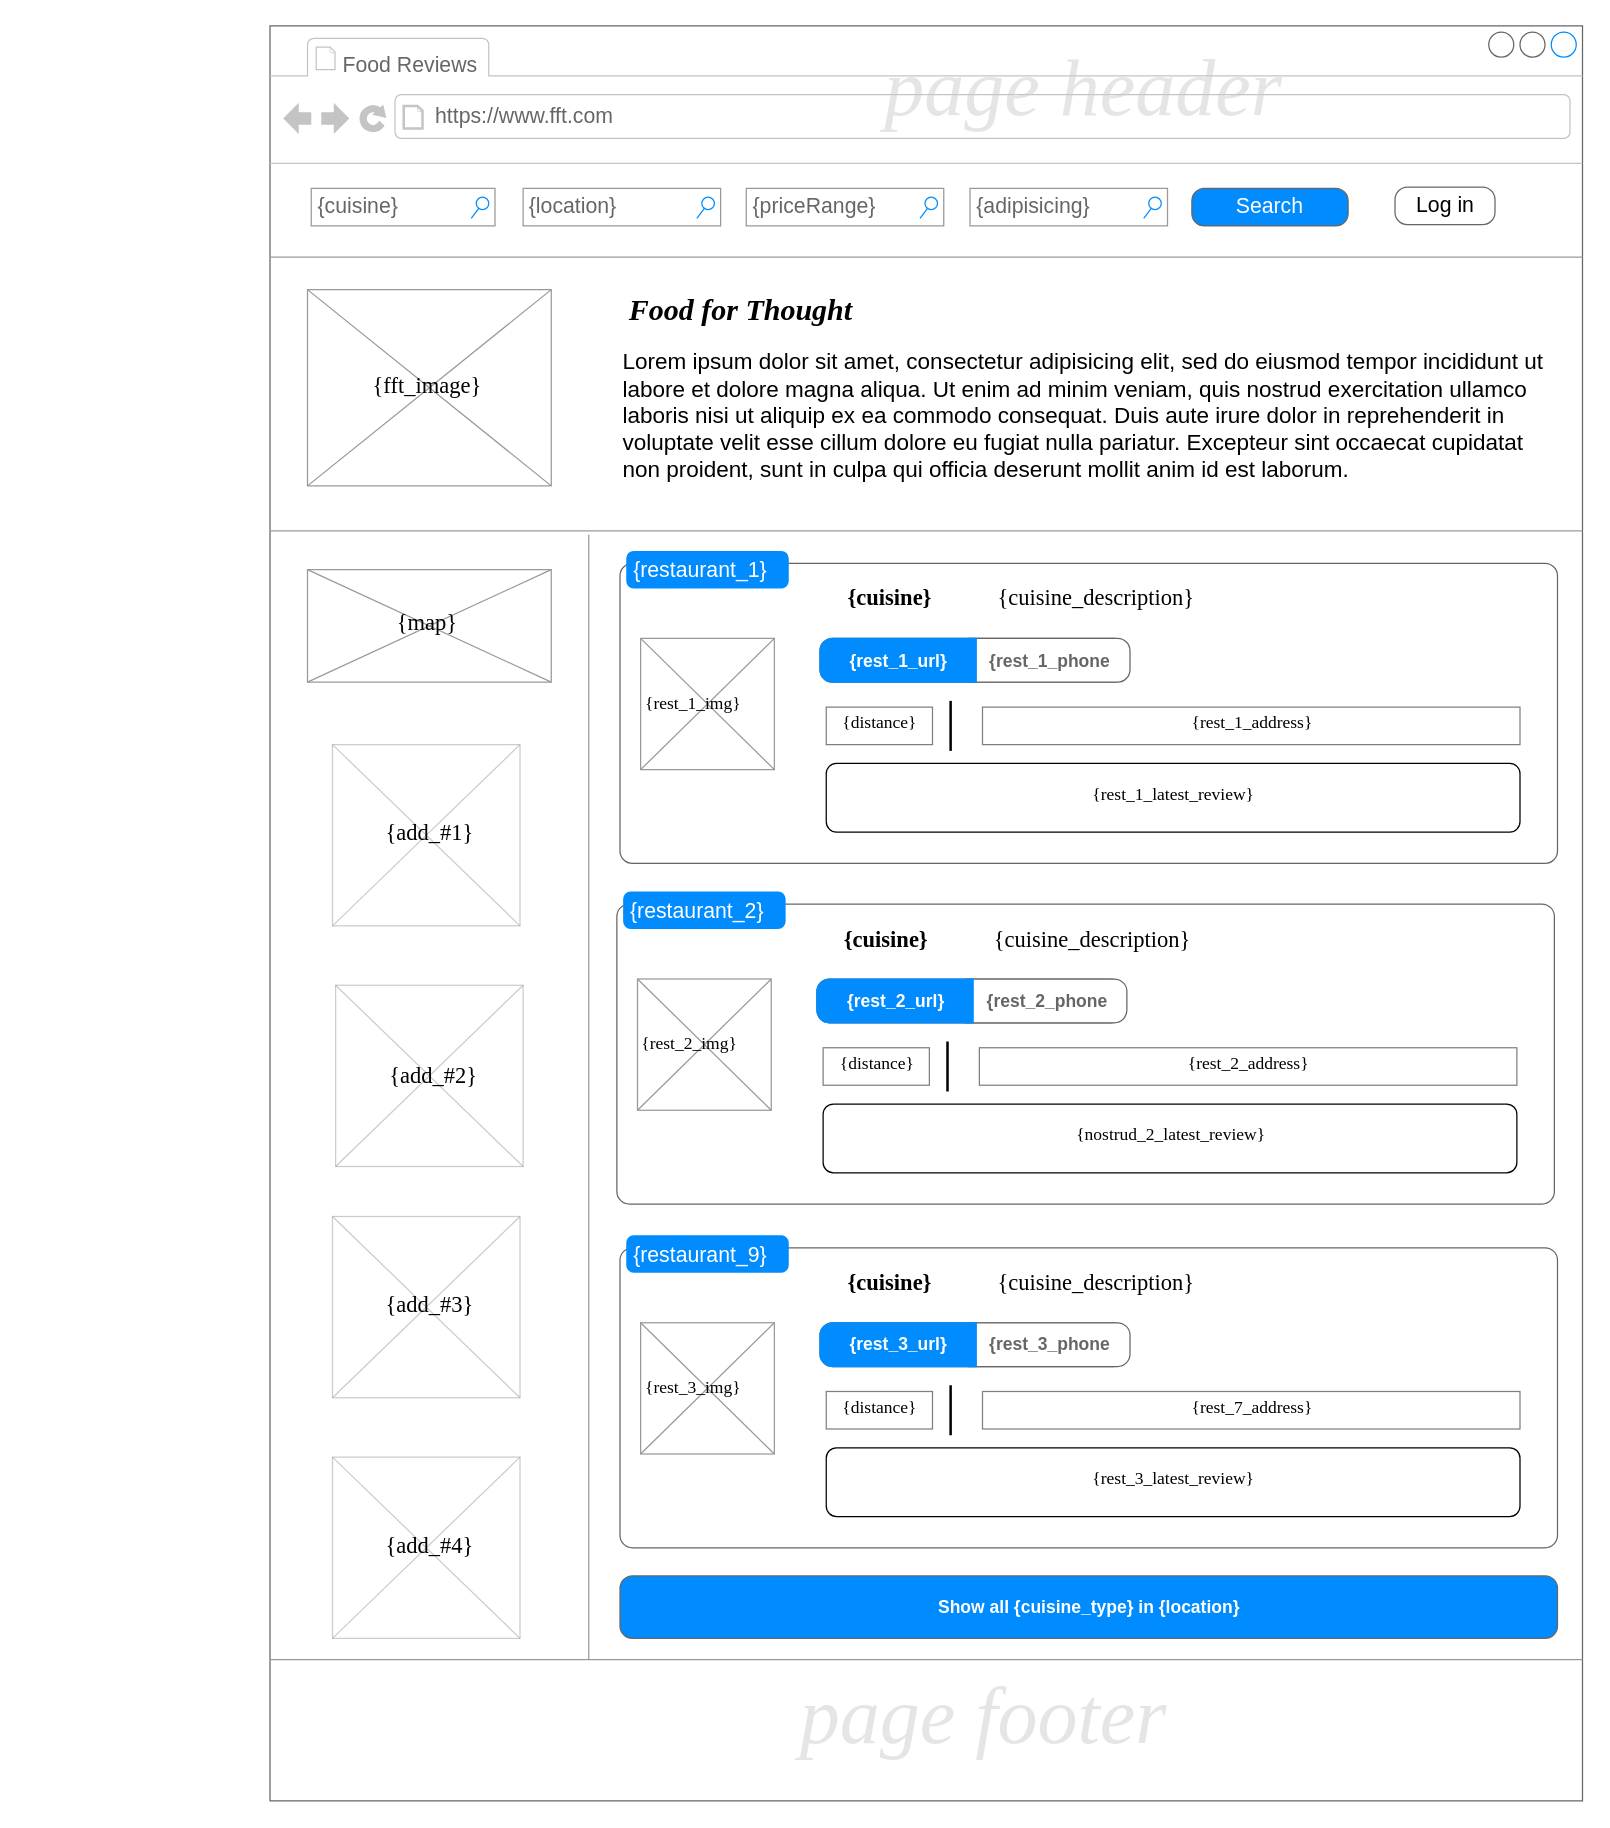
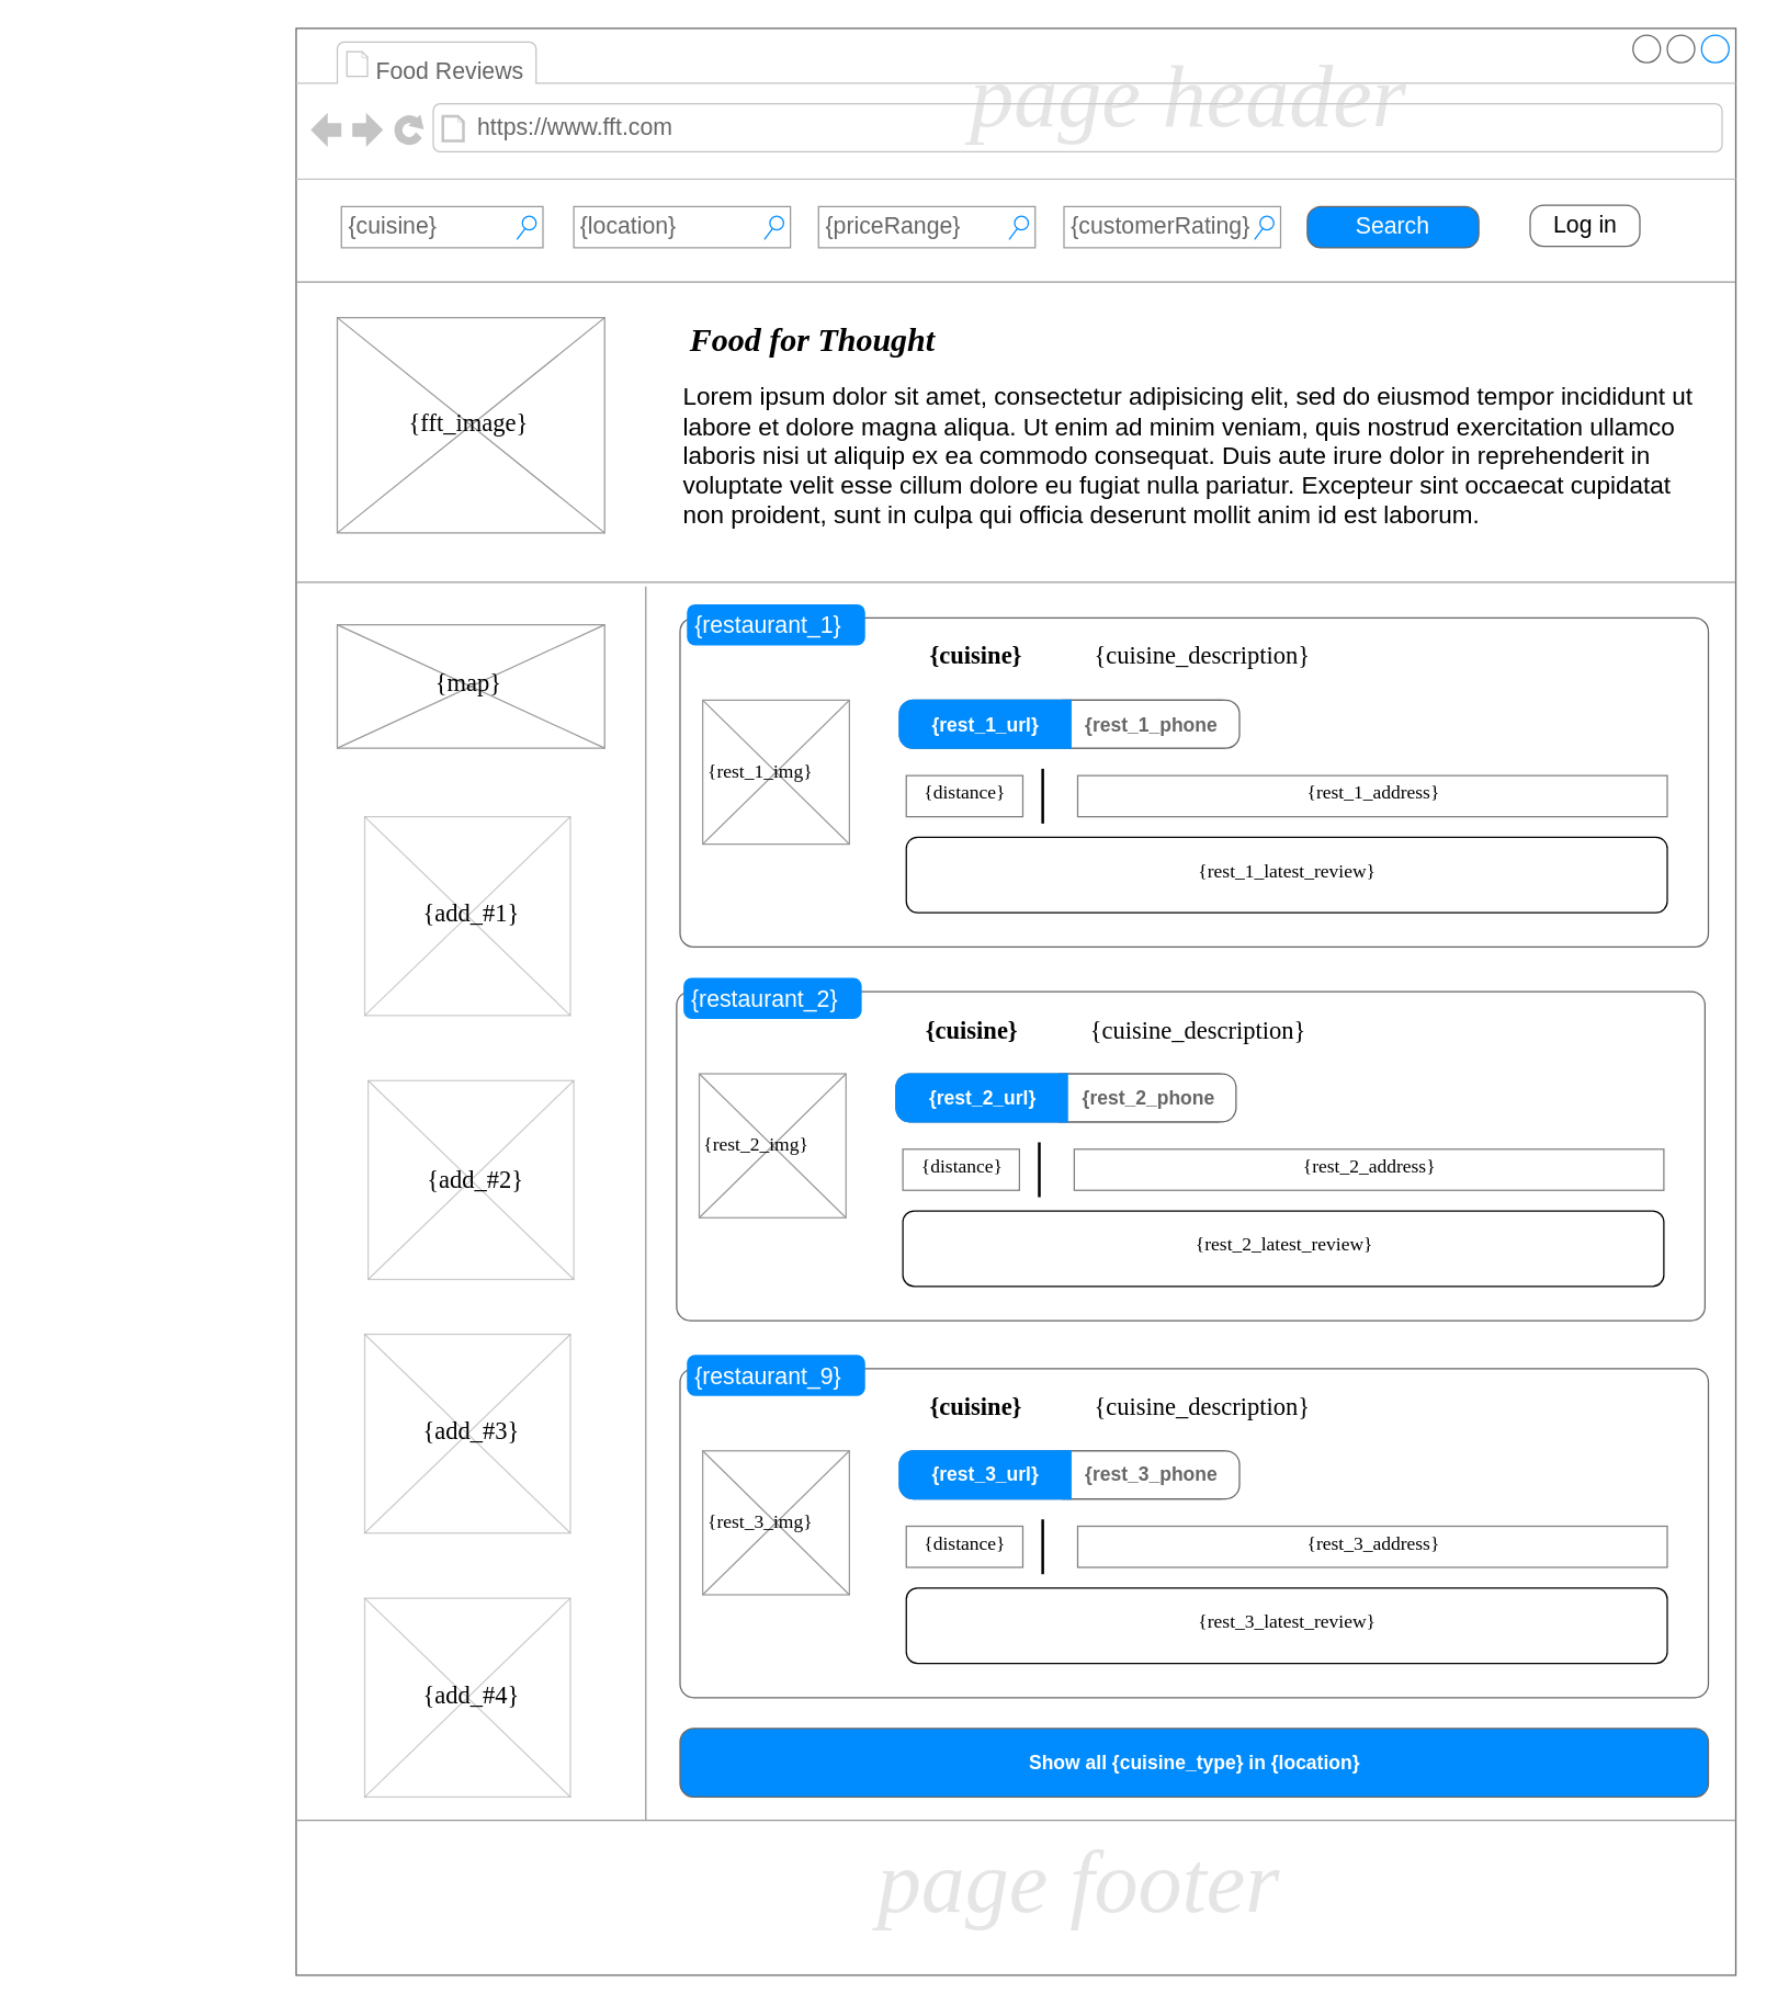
- <mxCell id="74" value="{adipisicing}" style="strokeWidth=1;shadow=0;dashed=0;align=center;html=1;shape=mxgraph.mockup.forms.searchBox;strokeColor=#999999;mainText=;fillColor=#ffffff;strokeColor2=#008cff;fontColor=#666666;fontSize=17;align=left;spacingLeft=3;rounded=0;labelBackgroundColor=none;" vertex="1" parent="2"><mxGeometry x="560" y="130" width="158" height="30" as="geometry" /></mxCell>
+ <mxCell id="74" value="{customerRating}" style="strokeWidth=1;shadow=0;dashed=0;align=center;html=1;shape=mxgraph.mockup.forms.searchBox;strokeColor=#999999;mainText=;fillColor=#ffffff;strokeColor2=#008cff;fontColor=#666666;fontSize=17;align=left;spacingLeft=3;rounded=0;labelBackgroundColor=none;" vertex="1" parent="2"><mxGeometry x="560" y="130" width="158" height="30" as="geometry" /></mxCell>
- <mxCell id="53" value="&lt;div style=&quot;text-align: center ; font-size: 14px&quot;&gt;&lt;span style=&quot;font-size: 14px ; font-weight: normal&quot;&gt;{nostrud_2_latest_review}&lt;/span&gt;&lt;/div&gt;" style="text;html=1;points=[];align=center;verticalAlign=middle;spacingTop=-4;fontSize=14;fontFamily=Verdana;fontColor=#000000;fontStyle=1;rounded=1;strokeColor=#000000;glass=0;shadow=0;comic=0;" vertex="1" parent="46"><mxGeometry x="165" y="170" width="555" height="55" as="geometry" /></mxCell>
+ <mxCell id="53" value="&lt;div style=&quot;text-align: center ; font-size: 14px&quot;&gt;&lt;span style=&quot;font-size: 14px ; font-weight: normal&quot;&gt;{rest_2_latest_review}&lt;/span&gt;&lt;/div&gt;" style="text;html=1;points=[];align=center;verticalAlign=middle;spacingTop=-4;fontSize=14;fontFamily=Verdana;fontColor=#000000;fontStyle=1;rounded=1;strokeColor=#000000;glass=0;shadow=0;comic=0;" vertex="1" parent="46"><mxGeometry x="165" y="170" width="555" height="55" as="geometry" /></mxCell>
- <mxCell id="65" value="&lt;div style=&quot;text-align: left ; font-size: 14px&quot;&gt;&lt;span style=&quot;font-size: 14px ; font-weight: normal&quot;&gt;{rest_7_address}&lt;/span&gt;&lt;/div&gt;" style="text;html=1;points=[];align=center;verticalAlign=middle;spacingTop=-4;fontSize=14;fontFamily=Verdana;fontColor=#000000;fontStyle=1;strokeColor=#000000;opacity=50;" vertex="1" parent="59"><mxGeometry x="290" y="125" width="430" height="30" as="geometry" /></mxCell>
+ <mxCell id="65" value="&lt;div style=&quot;text-align: left ; font-size: 14px&quot;&gt;&lt;span style=&quot;font-size: 14px ; font-weight: normal&quot;&gt;{rest_3_address}&lt;/span&gt;&lt;/div&gt;" style="text;html=1;points=[];align=center;verticalAlign=middle;spacingTop=-4;fontSize=14;fontFamily=Verdana;fontColor=#000000;fontStyle=1;strokeColor=#000000;opacity=50;" vertex="1" parent="59"><mxGeometry x="290" y="125" width="430" height="30" as="geometry" /></mxCell>
